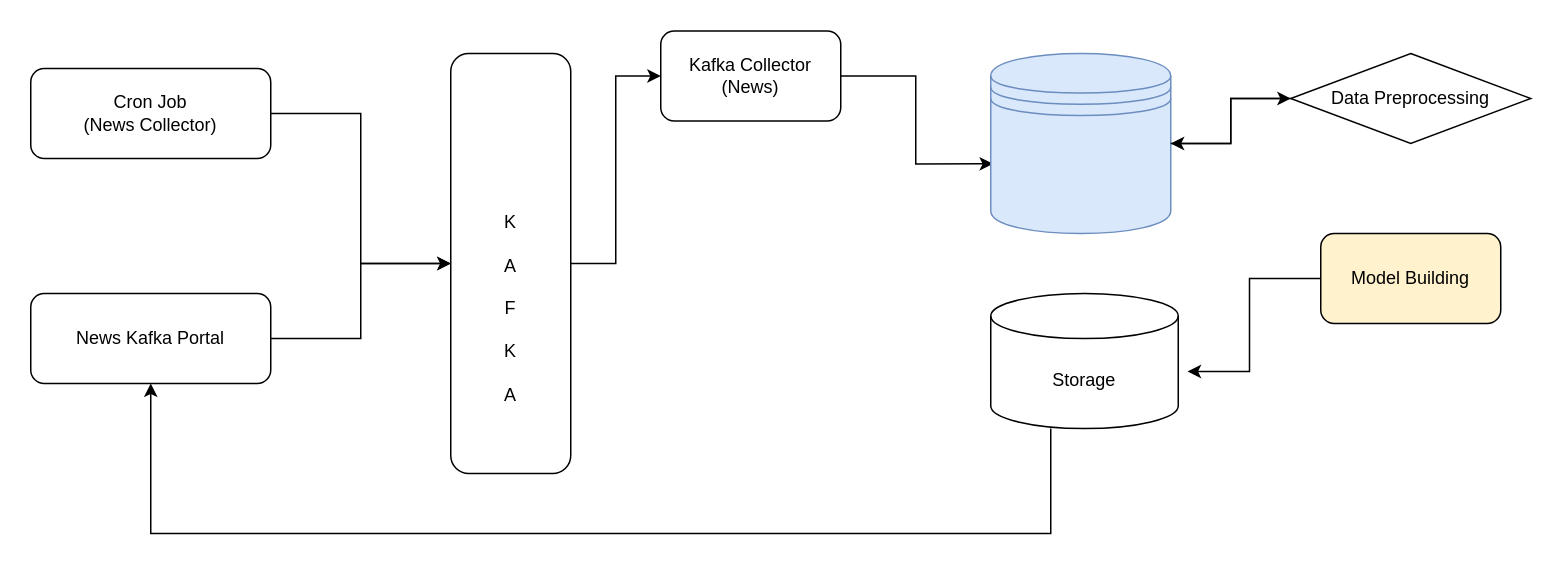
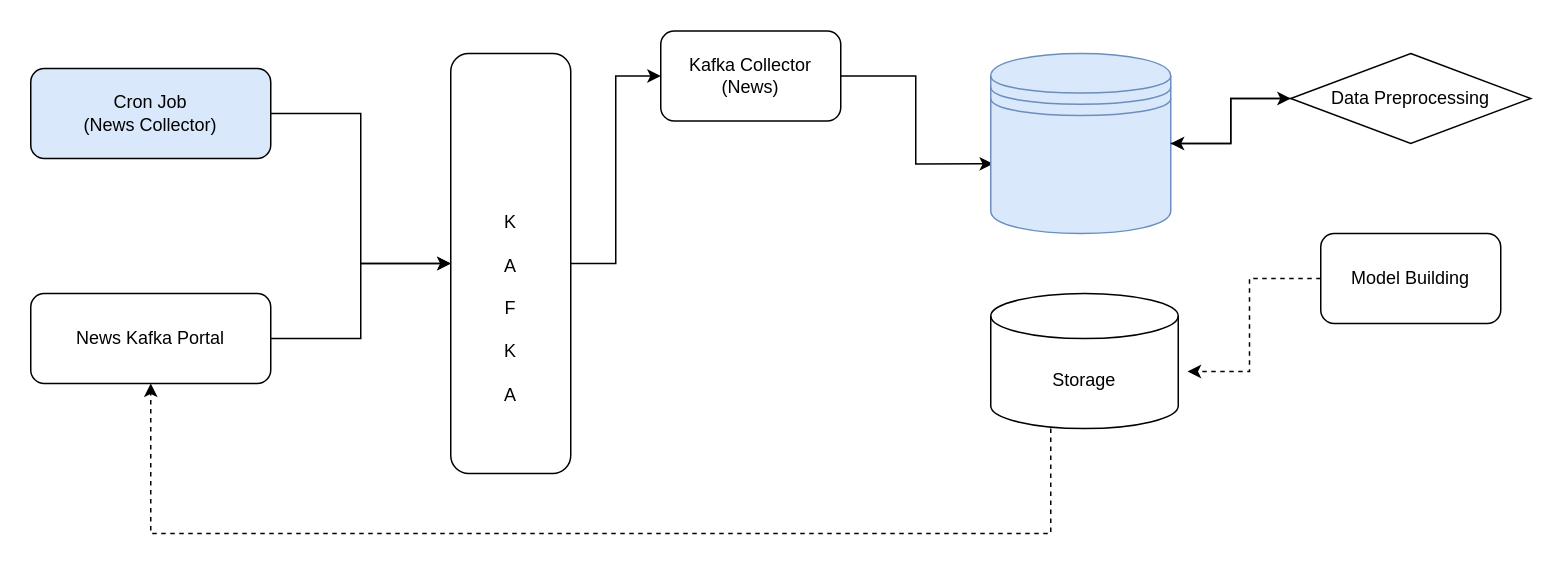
- <mxCell id="3" value="Cron Job&lt;br&gt;(News Collector)" style="rounded=1;whiteSpace=wrap;html=1;" vertex="1" parent="1"><mxGeometry x="20" y="45" width="160" height="60" as="geometry" /></mxCell>
+ <mxCell id="3" value="Cron Job&lt;br&gt;(News Collector)" style="rounded=1;whiteSpace=wrap;html=1;fillColor=#dae8fc;" vertex="1" parent="1"><mxGeometry x="20" y="45" width="160" height="60" as="geometry" /></mxCell>
- <mxCell id="17" value="Model Building" style="rounded=1;whiteSpace=wrap;html=1;fillColor=#fff2cc;" vertex="1" parent="1"><mxGeometry x="880" y="155" width="120" height="60" as="geometry" /></mxCell>
+ <mxCell id="17" value="Model Building" style="rounded=1;whiteSpace=wrap;html=1;" vertex="1" parent="1"><mxGeometry x="880" y="155" width="120" height="60" as="geometry" /></mxCell>
- <mxCell id="16" style="edgeStyle=orthogonalEdgeStyle;rounded=0;orthogonalLoop=1;jettySize=auto;html=1;entryX=1.05;entryY=0.578;entryDx=0;entryDy=0;entryPerimeter=0;" edge="1" parent="1" source="17" target="20"><mxGeometry relative="1" as="geometry" /></mxCell>
+ <mxCell id="16" style="edgeStyle=orthogonalEdgeStyle;rounded=0;orthogonalLoop=1;jettySize=auto;html=1;entryX=1.05;entryY=0.578;entryDx=0;entryDy=0;entryPerimeter=0;dashed=1;" edge="1" parent="1" source="17" target="20"><mxGeometry relative="1" as="geometry" /></mxCell>
- <mxCell id="19" style="edgeStyle=orthogonalEdgeStyle;rounded=0;orthogonalLoop=1;jettySize=auto;html=1;entryX=0.5;entryY=1;entryDx=0;entryDy=0;" edge="1" parent="1" source="20" target="22"><mxGeometry relative="1" as="geometry"><Array as="points"><mxPoint x="700" y="355" /><mxPoint x="100" y="355" /></Array></mxGeometry></mxCell>
+ <mxCell id="19" style="edgeStyle=orthogonalEdgeStyle;rounded=0;orthogonalLoop=1;jettySize=auto;html=1;entryX=0.5;entryY=1;entryDx=0;entryDy=0;dashed=1;" edge="1" parent="1" source="20" target="22"><mxGeometry relative="1" as="geometry"><Array as="points"><mxPoint x="700" y="355" /><mxPoint x="100" y="355" /></Array></mxGeometry></mxCell>
